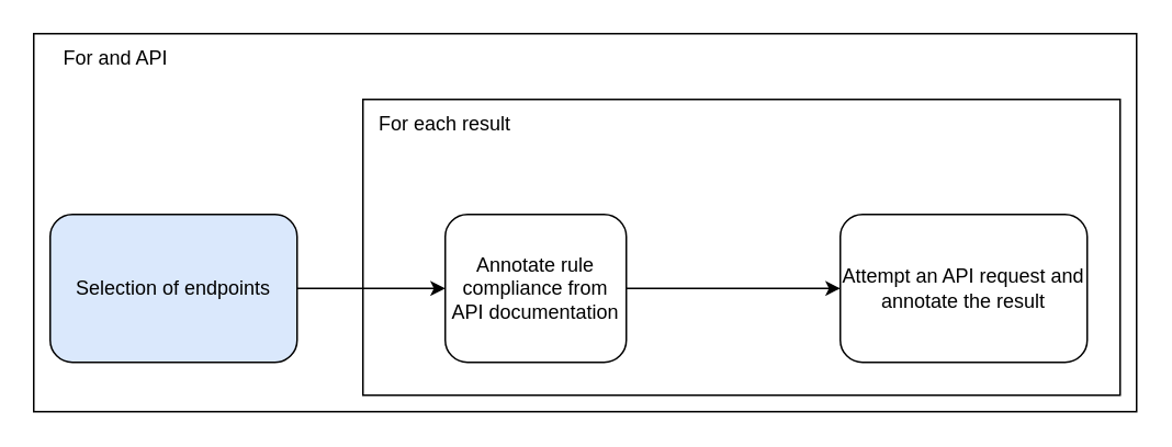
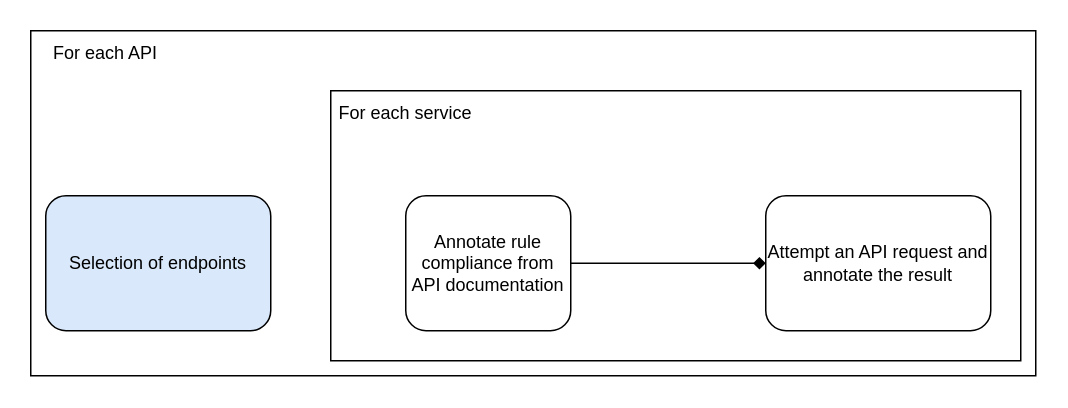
- <mxCell id="9" value="For and API" style="text;html=1;align=center;verticalAlign=middle;whiteSpace=wrap;rounded=0;" parent="1" vertex="1"><mxGeometry x="30" y="20" width="80" height="30" as="geometry" /></mxCell>
+ <mxCell id="9" value="For each API" style="text;html=1;align=center;verticalAlign=middle;whiteSpace=wrap;rounded=0;" parent="1" vertex="1"><mxGeometry x="30" y="20" width="80" height="30" as="geometry" /></mxCell>
- <mxCell id="10" value="For each result" style="text;html=1;align=center;verticalAlign=middle;whiteSpace=wrap;rounded=0;" parent="1" vertex="1"><mxGeometry x="220" y="60" width="100" height="30" as="geometry" /></mxCell>
+ <mxCell id="10" value="For each service" style="text;html=1;align=center;verticalAlign=middle;whiteSpace=wrap;rounded=0;" parent="1" vertex="1"><mxGeometry x="220" y="60" width="100" height="30" as="geometry" /></mxCell>
- <mxCell id="2" value="" style="edgeStyle=orthogonalEdgeStyle;rounded=0;orthogonalLoop=1;jettySize=auto;html=1;" parent="1" source="3" target="5" edge="1"><mxGeometry relative="1" as="geometry" /></mxCell>
- <mxCell id="4" value="" style="edgeStyle=orthogonalEdgeStyle;rounded=0;orthogonalLoop=1;jettySize=auto;html=1;" parent="1" source="5" target="6" edge="1"><mxGeometry relative="1" as="geometry" /></mxCell>
+ <mxCell id="4" value="" style="edgeStyle=orthogonalEdgeStyle;rounded=0;orthogonalLoop=1;jettySize=auto;html=1;endArrow=diamond;" parent="1" source="5" target="6" edge="1"><mxGeometry relative="1" as="geometry" /></mxCell>
